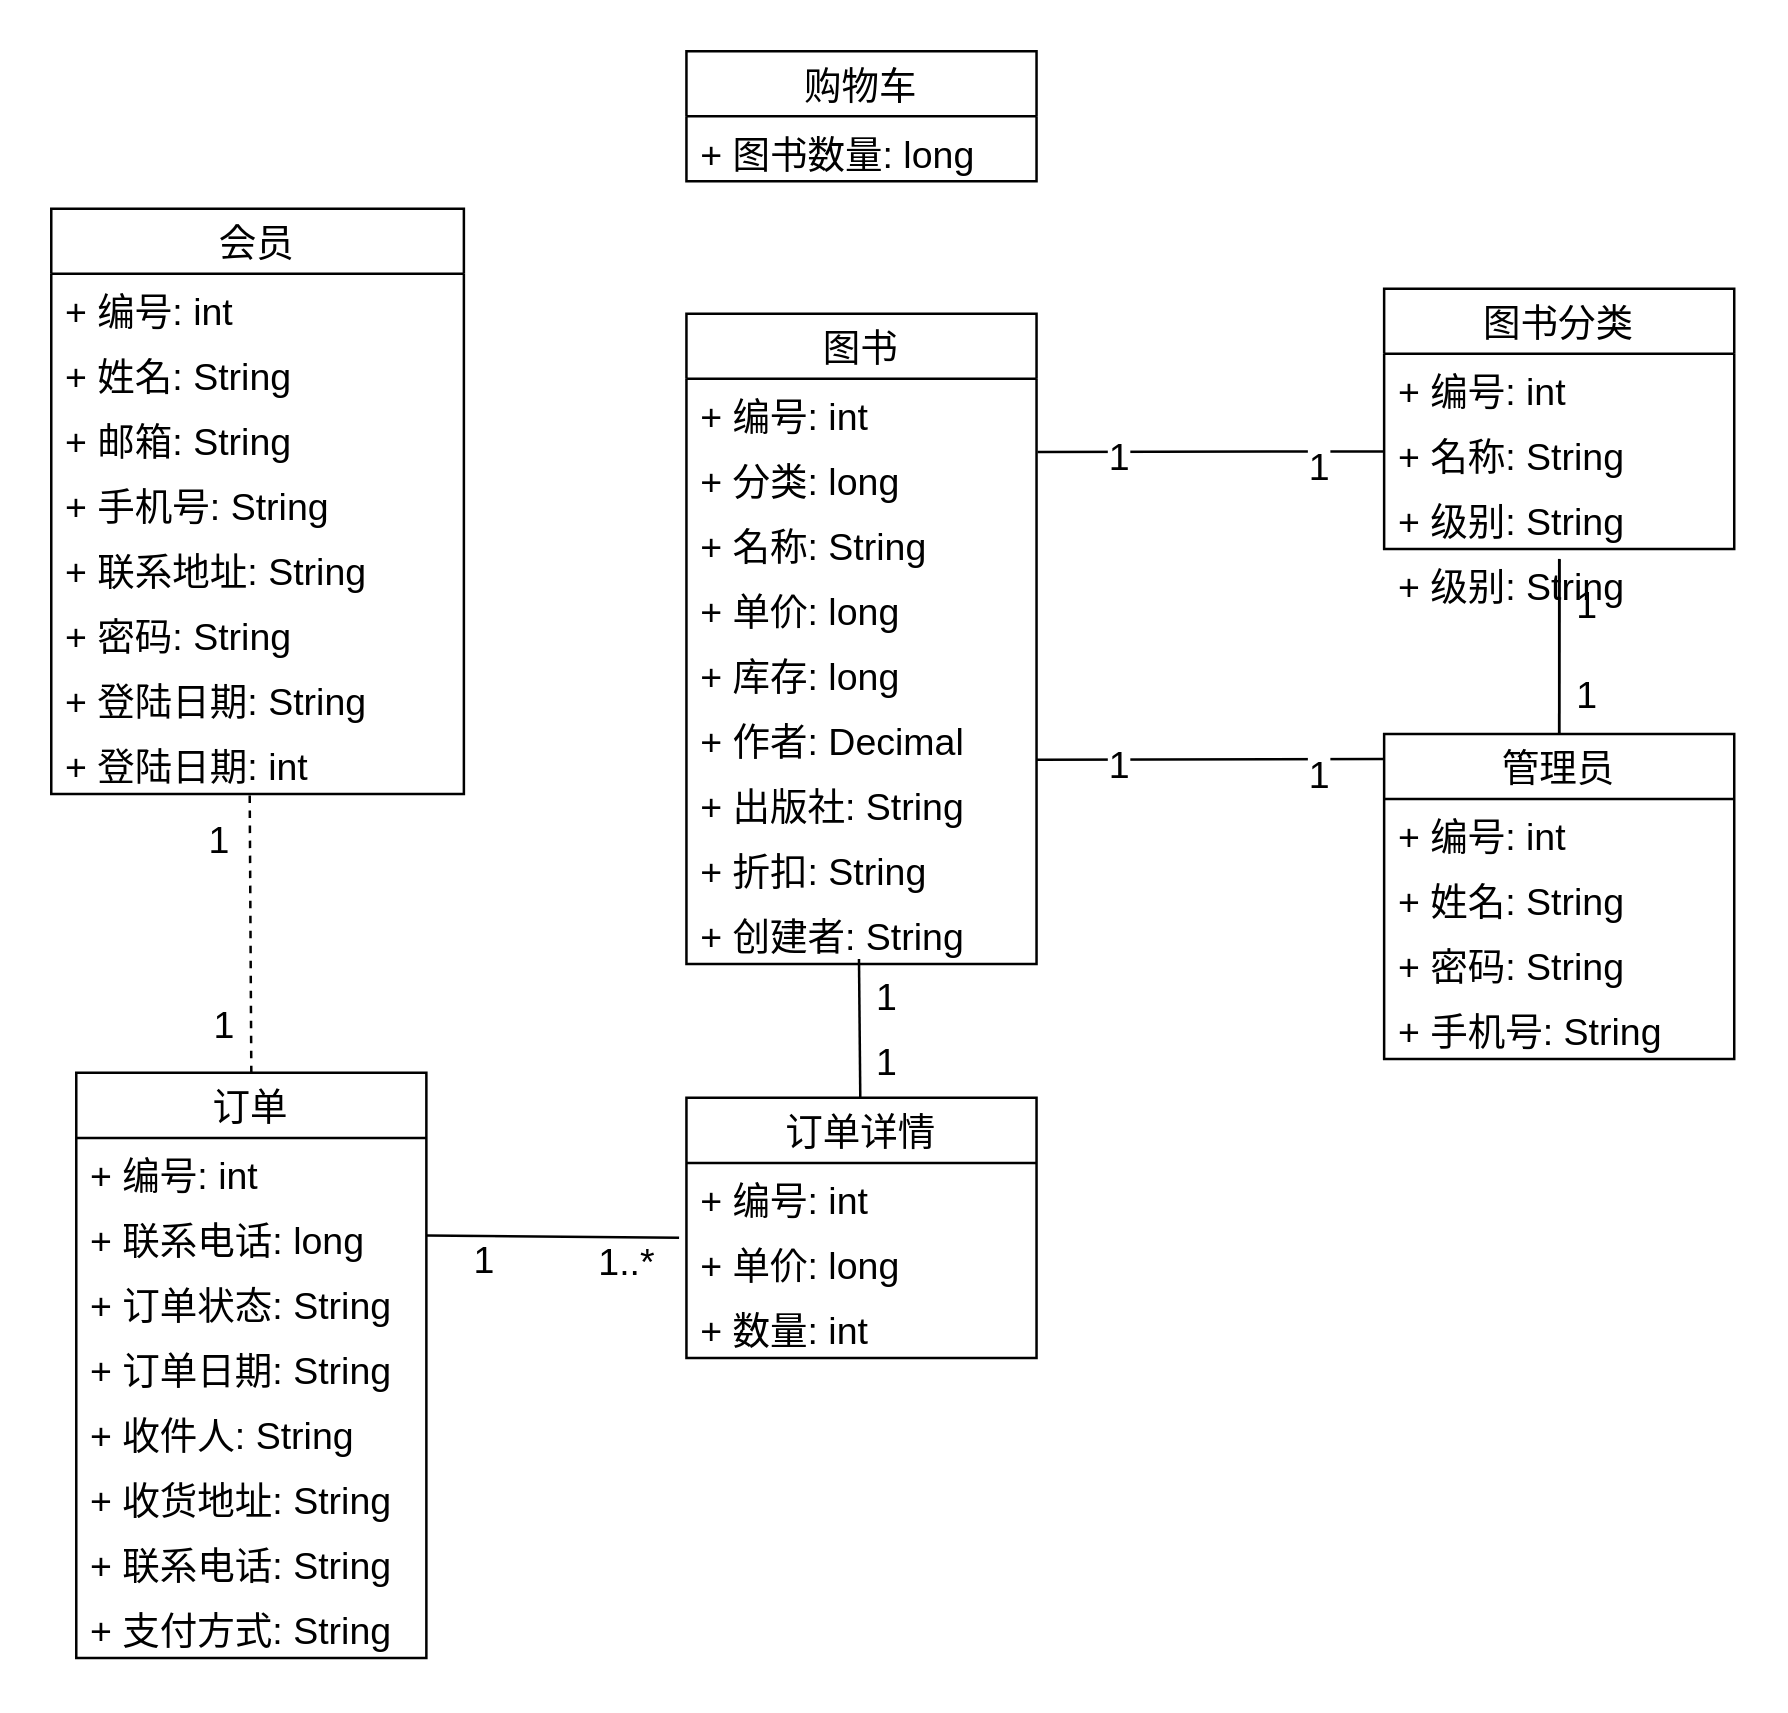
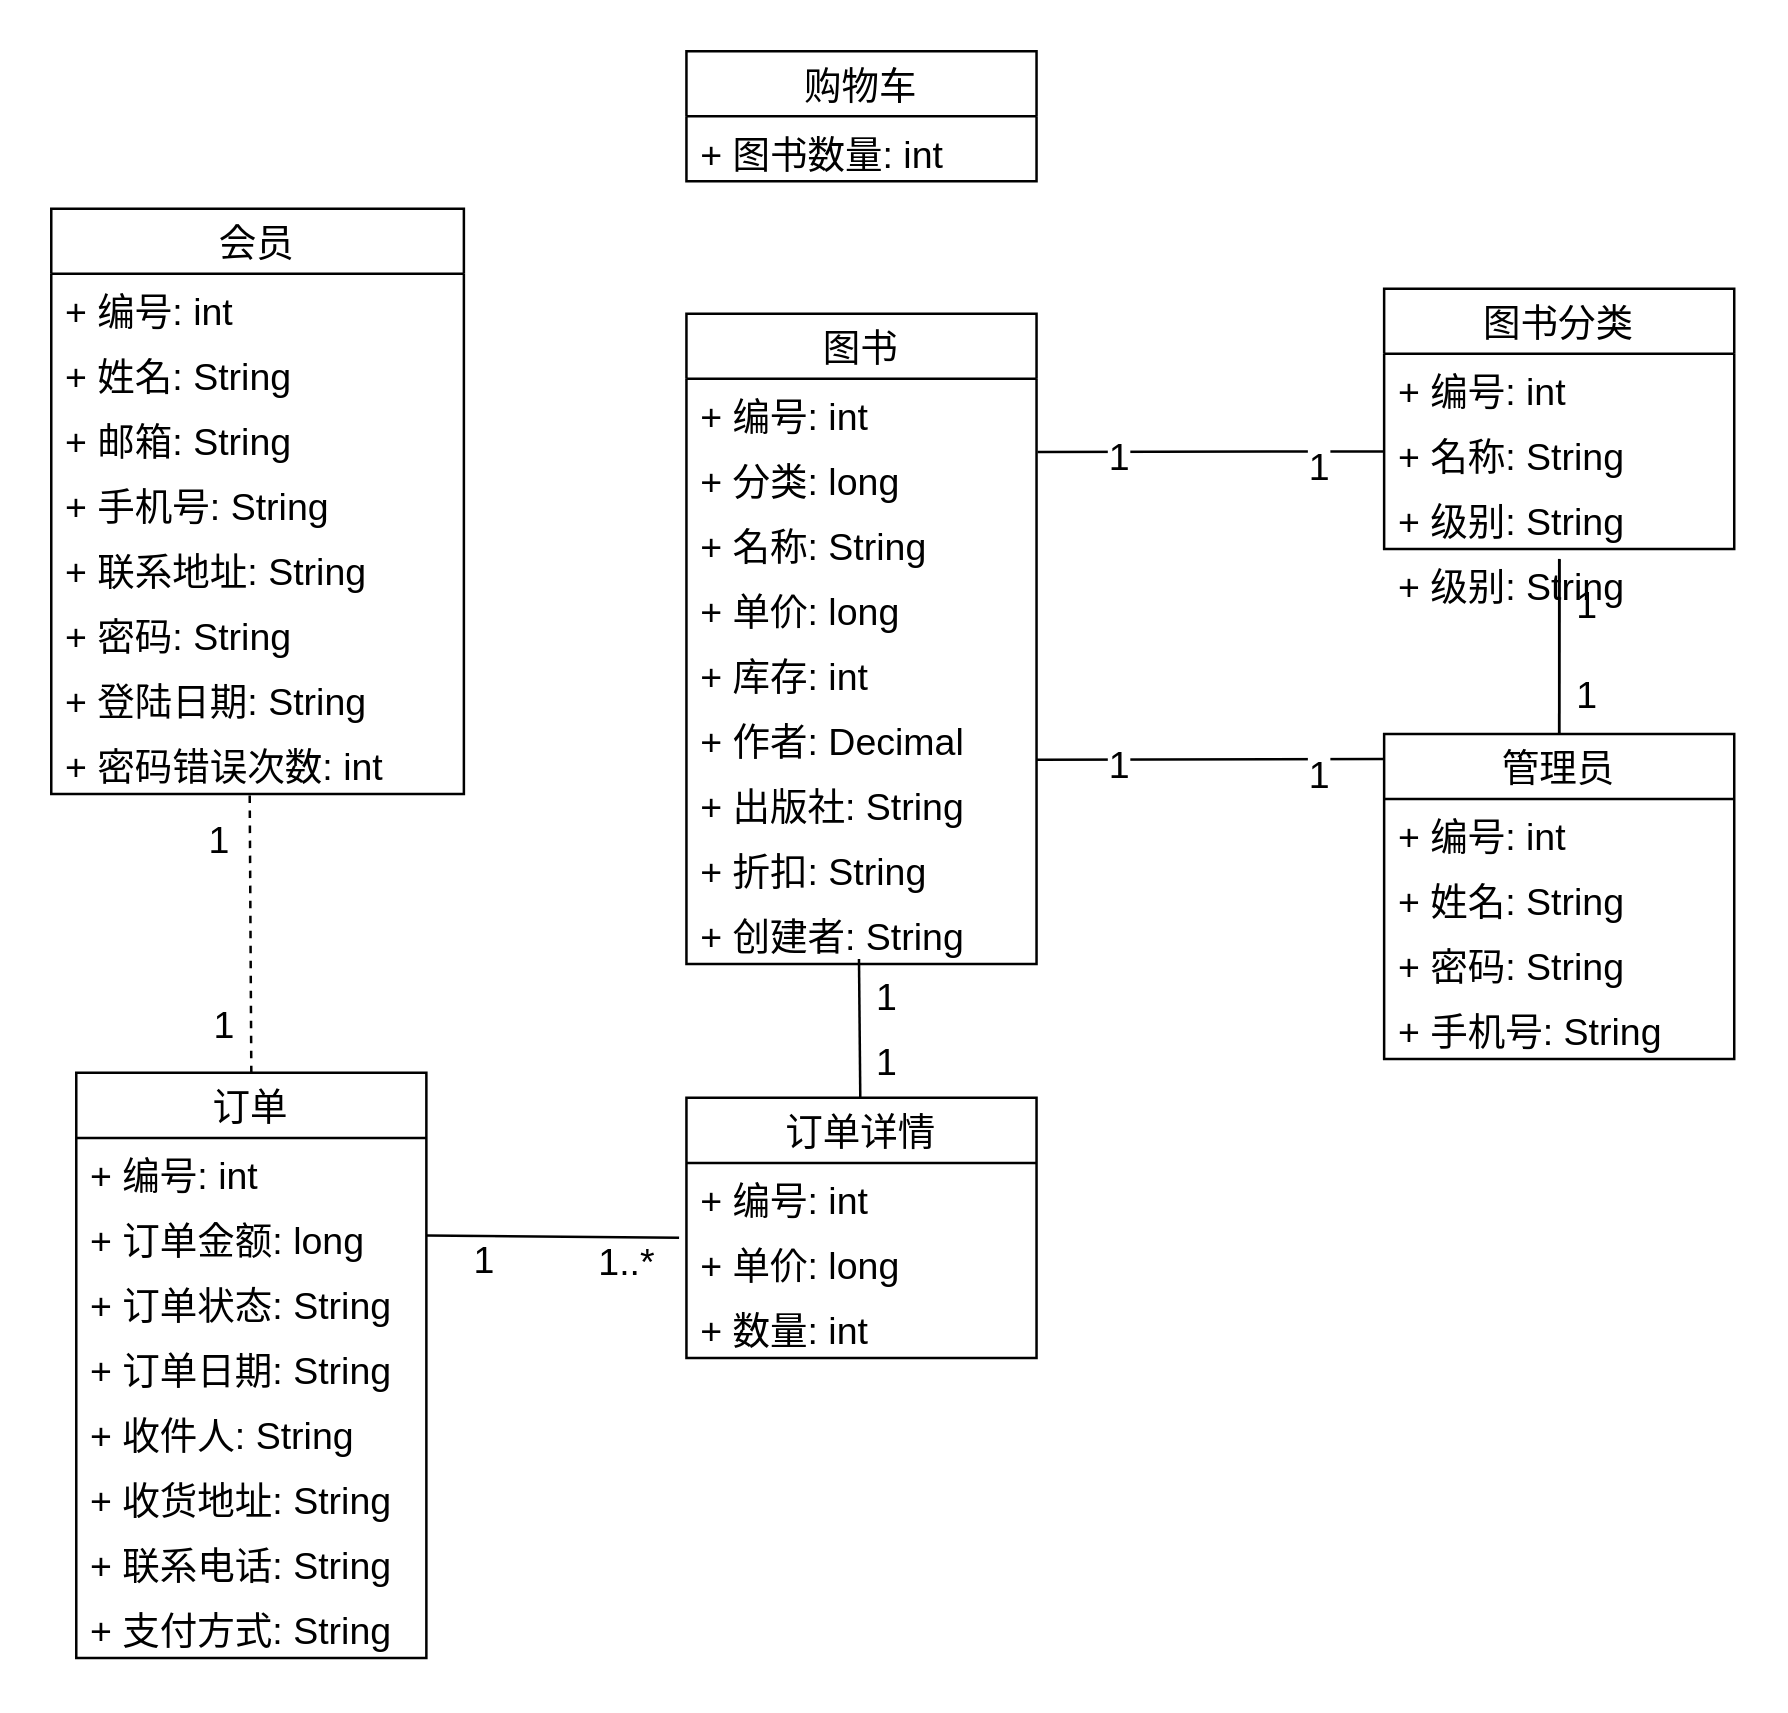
- <mxCell id="25" value="+ 图书数量: long" style="text;strokeColor=none;fillColor=none;align=left;verticalAlign=top;spacingLeft=4;spacingRight=4;overflow=hidden;rotatable=0;points=[[0,0.5],[1,0.5]];portConstraint=eastwest;fontSize=15;" parent="24" vertex="1"><mxGeometry y="26" width="140" height="26" as="geometry" /></mxCell>
+ <mxCell id="25" value="+ 图书数量: int" style="text;strokeColor=none;fillColor=none;align=left;verticalAlign=top;spacingLeft=4;spacingRight=4;overflow=hidden;rotatable=0;points=[[0,0.5],[1,0.5]];portConstraint=eastwest;fontSize=15;" parent="24" vertex="1"><mxGeometry y="26" width="140" height="26" as="geometry" /></mxCell>
- <mxCell id="31" value="+ 库存: long" style="text;strokeColor=none;fillColor=none;align=left;verticalAlign=top;spacingLeft=4;spacingRight=4;overflow=hidden;rotatable=0;points=[[0,0.5],[1,0.5]];portConstraint=eastwest;fontSize=15;" parent="26" vertex="1"><mxGeometry y="130" width="140" height="26" as="geometry" /></mxCell>
+ <mxCell id="31" value="+ 库存: int" style="text;strokeColor=none;fillColor=none;align=left;verticalAlign=top;spacingLeft=4;spacingRight=4;overflow=hidden;rotatable=0;points=[[0,0.5],[1,0.5]];portConstraint=eastwest;fontSize=15;" parent="26" vertex="1"><mxGeometry y="130" width="140" height="26" as="geometry" /></mxCell>
- <mxCell id="23" value="+ 登陆日期: int" style="text;strokeColor=none;fillColor=none;align=left;verticalAlign=top;spacingLeft=4;spacingRight=4;overflow=hidden;rotatable=0;points=[[0,0.5],[1,0.5]];portConstraint=eastwest;fontSize=15;" parent="15" vertex="1"><mxGeometry y="208" width="165" height="26" as="geometry" /></mxCell>
+ <mxCell id="23" value="+ 密码错误次数: int" style="text;strokeColor=none;fillColor=none;align=left;verticalAlign=top;spacingLeft=4;spacingRight=4;overflow=hidden;rotatable=0;points=[[0,0.5],[1,0.5]];portConstraint=eastwest;fontSize=15;" parent="15" vertex="1"><mxGeometry y="208" width="165" height="26" as="geometry" /></mxCell>
- <mxCell id="38" value="+ 联系电话: long" style="text;strokeColor=none;fillColor=none;align=left;verticalAlign=top;spacingLeft=4;spacingRight=4;overflow=hidden;rotatable=0;points=[[0,0.5],[1,0.5]];portConstraint=eastwest;fontSize=15;" parent="36" vertex="1"><mxGeometry y="52" width="140" height="26" as="geometry" /></mxCell>
+ <mxCell id="38" value="+ 订单金额: long" style="text;strokeColor=none;fillColor=none;align=left;verticalAlign=top;spacingLeft=4;spacingRight=4;overflow=hidden;rotatable=0;points=[[0,0.5],[1,0.5]];portConstraint=eastwest;fontSize=15;" parent="36" vertex="1"><mxGeometry y="52" width="140" height="26" as="geometry" /></mxCell>
